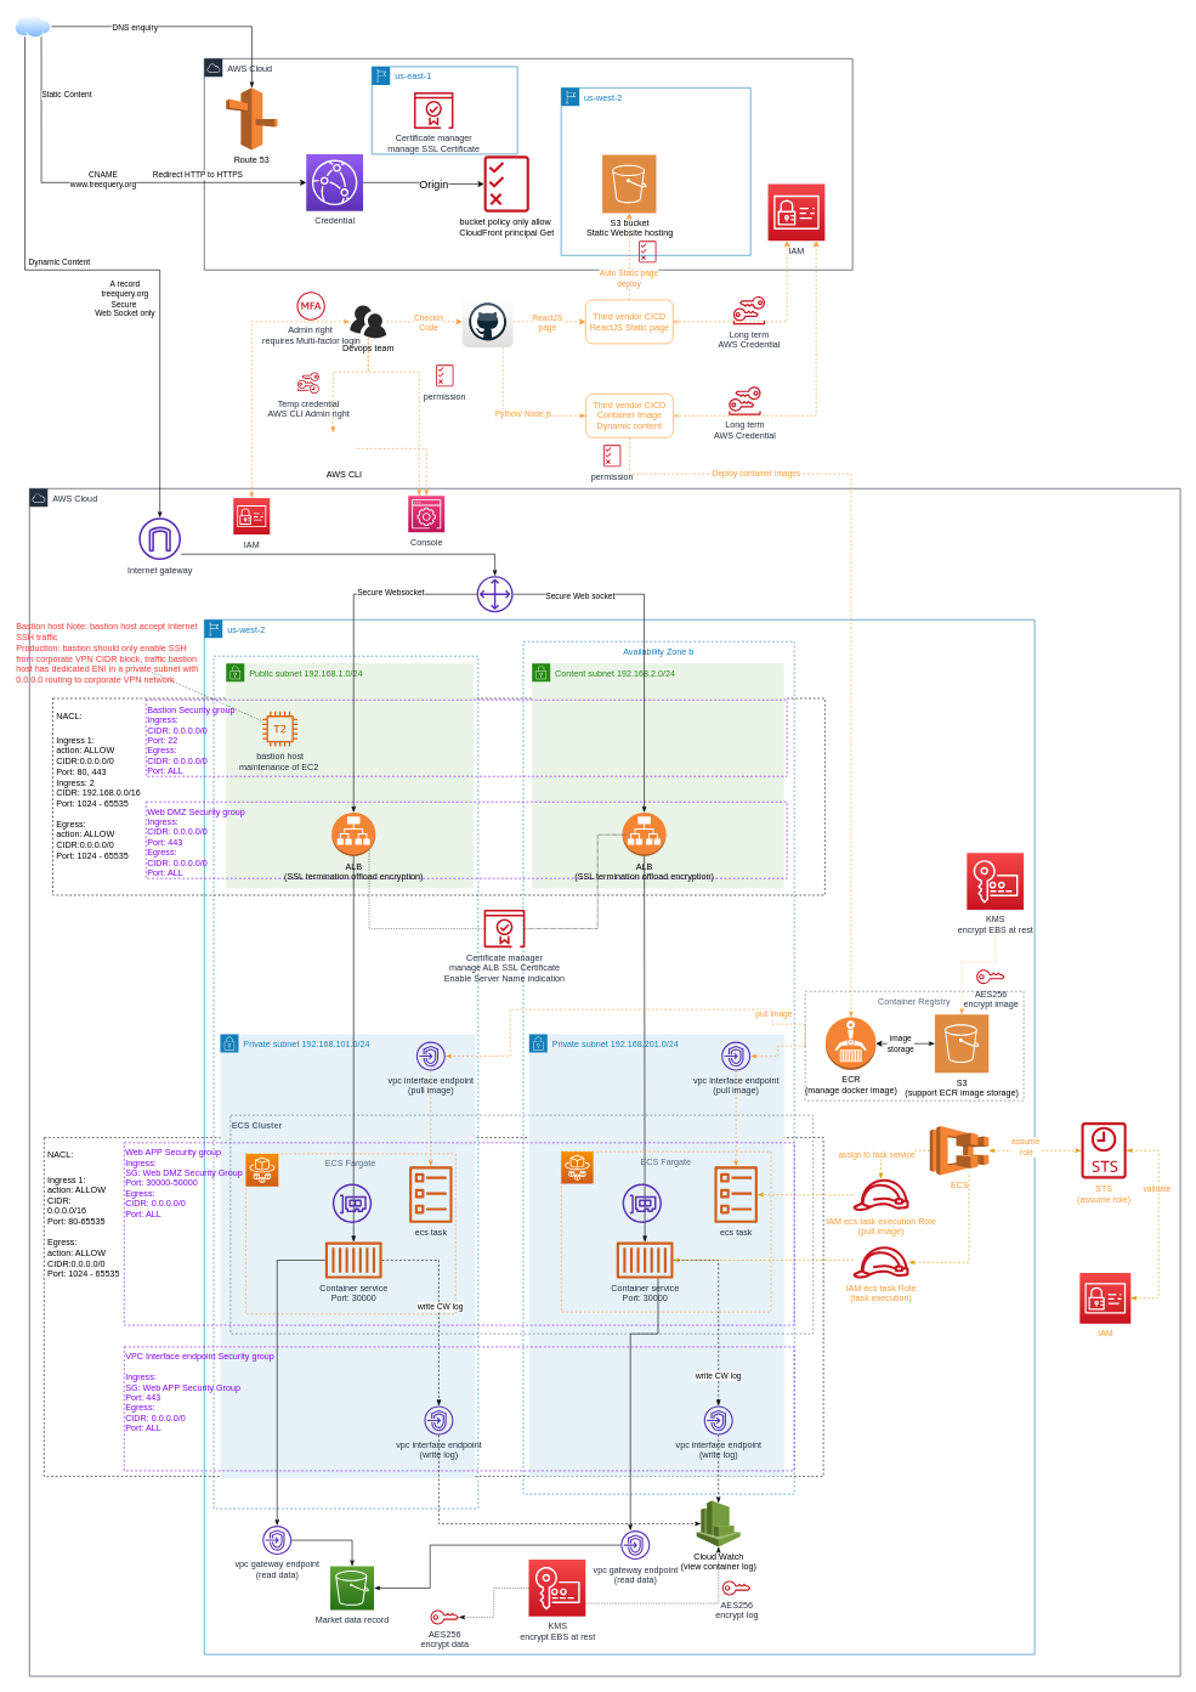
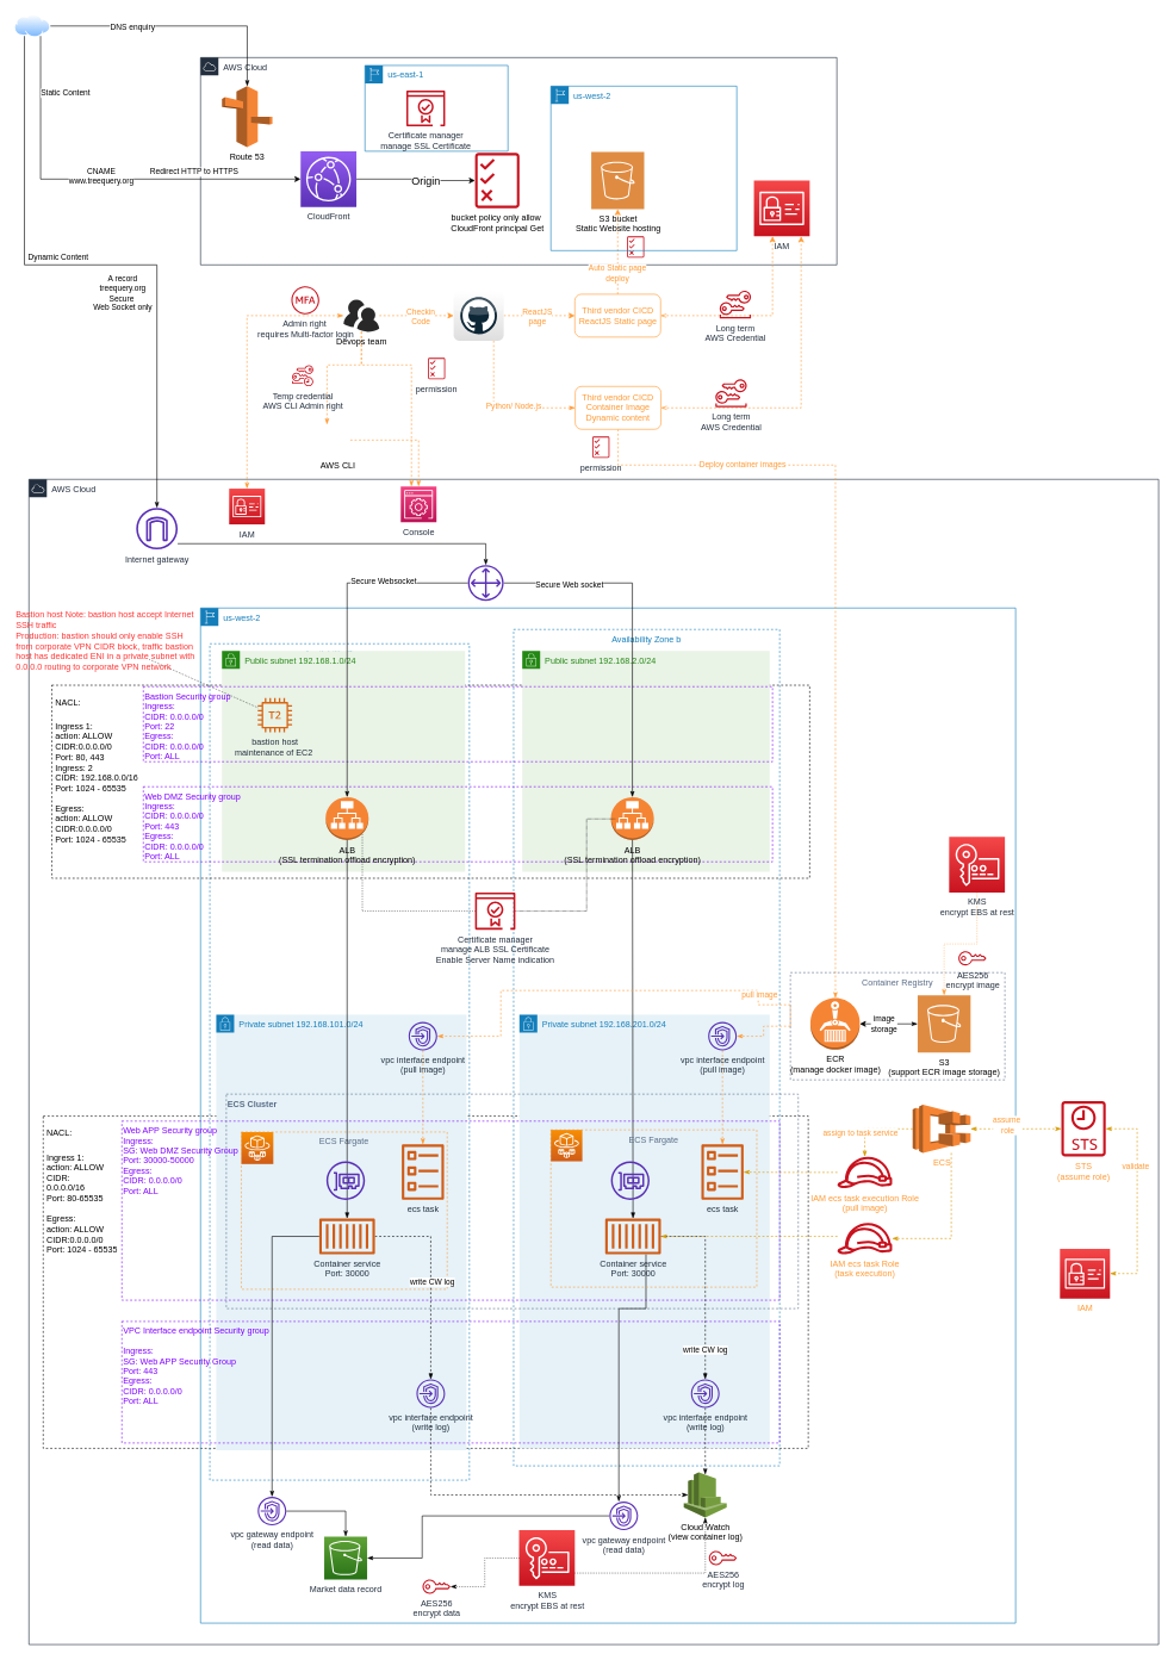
- <mxCell id="39" value="Credential" style="outlineConnect=0;fontColor=#232F3E;gradientColor=#945DF2;gradientDirection=north;fillColor=#5A30B5;strokeColor=#ffffff;dashed=0;verticalLabelPosition=bottom;verticalAlign=top;align=center;html=1;fontSize=12;fontStyle=0;aspect=fixed;shape=mxgraph.aws4.resourceIcon;resIcon=mxgraph.aws4.cloudfront;" parent="1" vertex="1"><mxGeometry x="420" y="211" width="78" height="78" as="geometry" /></mxCell>
+ <mxCell id="39" value="CloudFront" style="outlineConnect=0;fontColor=#232F3E;gradientColor=#945DF2;gradientDirection=north;fillColor=#5A30B5;strokeColor=#ffffff;dashed=0;verticalLabelPosition=bottom;verticalAlign=top;align=center;html=1;fontSize=12;fontStyle=0;aspect=fixed;shape=mxgraph.aws4.resourceIcon;resIcon=mxgraph.aws4.cloudfront;" parent="1" vertex="1"><mxGeometry x="420" y="211" width="78" height="78" as="geometry" /></mxCell>
- <mxCell id="15" value="Content subnet &lt;span id=&quot;CidrBlock&quot; class=&quot;&quot;&gt;192.168.2.0/24&lt;/span&gt;" style="points=[[0,0],[0.25,0],[0.5,0],[0.75,0],[1,0],[1,0.25],[1,0.5],[1,0.75],[1,1],[0.75,1],[0.5,1],[0.25,1],[0,1],[0,0.75],[0,0.5],[0,0.25]];outlineConnect=0;gradientColor=none;html=1;whiteSpace=wrap;fontSize=12;fontStyle=0;shape=mxgraph.aws4.group;grIcon=mxgraph.aws4.group_security_group;grStroke=0;strokeColor=#248814;fillColor=#E9F3E6;verticalAlign=top;align=left;spacingLeft=30;fontColor=#248814;dashed=0;" parent="1" vertex="1"><mxGeometry x="730" y="910" width="346" height="309" as="geometry" /></mxCell>
+ <mxCell id="15" value="Public subnet &lt;span id=&quot;CidrBlock&quot; class=&quot;&quot;&gt;192.168.2.0/24&lt;/span&gt;" style="points=[[0,0],[0.25,0],[0.5,0],[0.75,0],[1,0],[1,0.25],[1,0.5],[1,0.75],[1,1],[0.75,1],[0.5,1],[0.25,1],[0,1],[0,0.75],[0,0.5],[0,0.25]];outlineConnect=0;gradientColor=none;html=1;whiteSpace=wrap;fontSize=12;fontStyle=0;shape=mxgraph.aws4.group;grIcon=mxgraph.aws4.group_security_group;grStroke=0;strokeColor=#248814;fillColor=#E9F3E6;verticalAlign=top;align=left;spacingLeft=30;fontColor=#248814;dashed=0;" parent="1" vertex="1"><mxGeometry x="730" y="910" width="346" height="309" as="geometry" /></mxCell>
